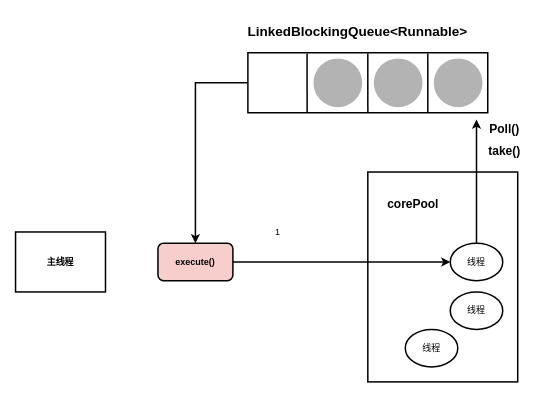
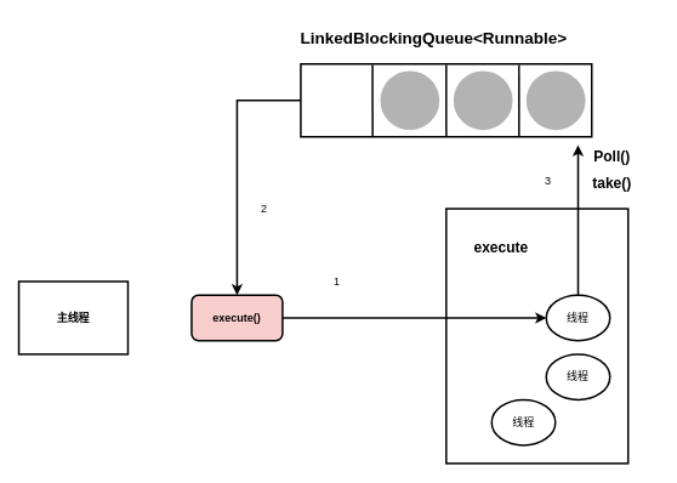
+ <mxCell id="22" value="3" style="text;html=1;strokeColor=none;fillColor=none;align=center;verticalAlign=middle;whiteSpace=wrap;rounded=0;" parent="1" vertex="1"><mxGeometry x="582" y="189" width="40" height="20" as="geometry" /></mxCell>
+ <mxCell id="23" value="2" style="text;html=1;strokeColor=none;fillColor=none;align=center;verticalAlign=middle;whiteSpace=wrap;rounded=0;" parent="1" vertex="1"><mxGeometry x="270" y="219" width="40" height="20" as="geometry" /></mxCell>
- <mxCell id="14" value="&lt;font style=&quot;font-size: 16px&quot;&gt;corePool&lt;/font&gt;" style="text;strokeColor=none;fillColor=none;html=1;fontSize=24;fontStyle=1;verticalAlign=middle;align=center;" parent="1" vertex="1"><mxGeometry x="500" y="249" width="100" height="40" as="geometry" /></mxCell>
+ <mxCell id="14" value="&lt;font style=&quot;font-size: 16px&quot;&gt;execute&lt;/font&gt;" style="text;strokeColor=none;fillColor=none;html=1;fontSize=24;fontStyle=1;verticalAlign=middle;align=center;" parent="1" vertex="1"><mxGeometry x="500" y="249" width="100" height="40" as="geometry" /></mxCell>
